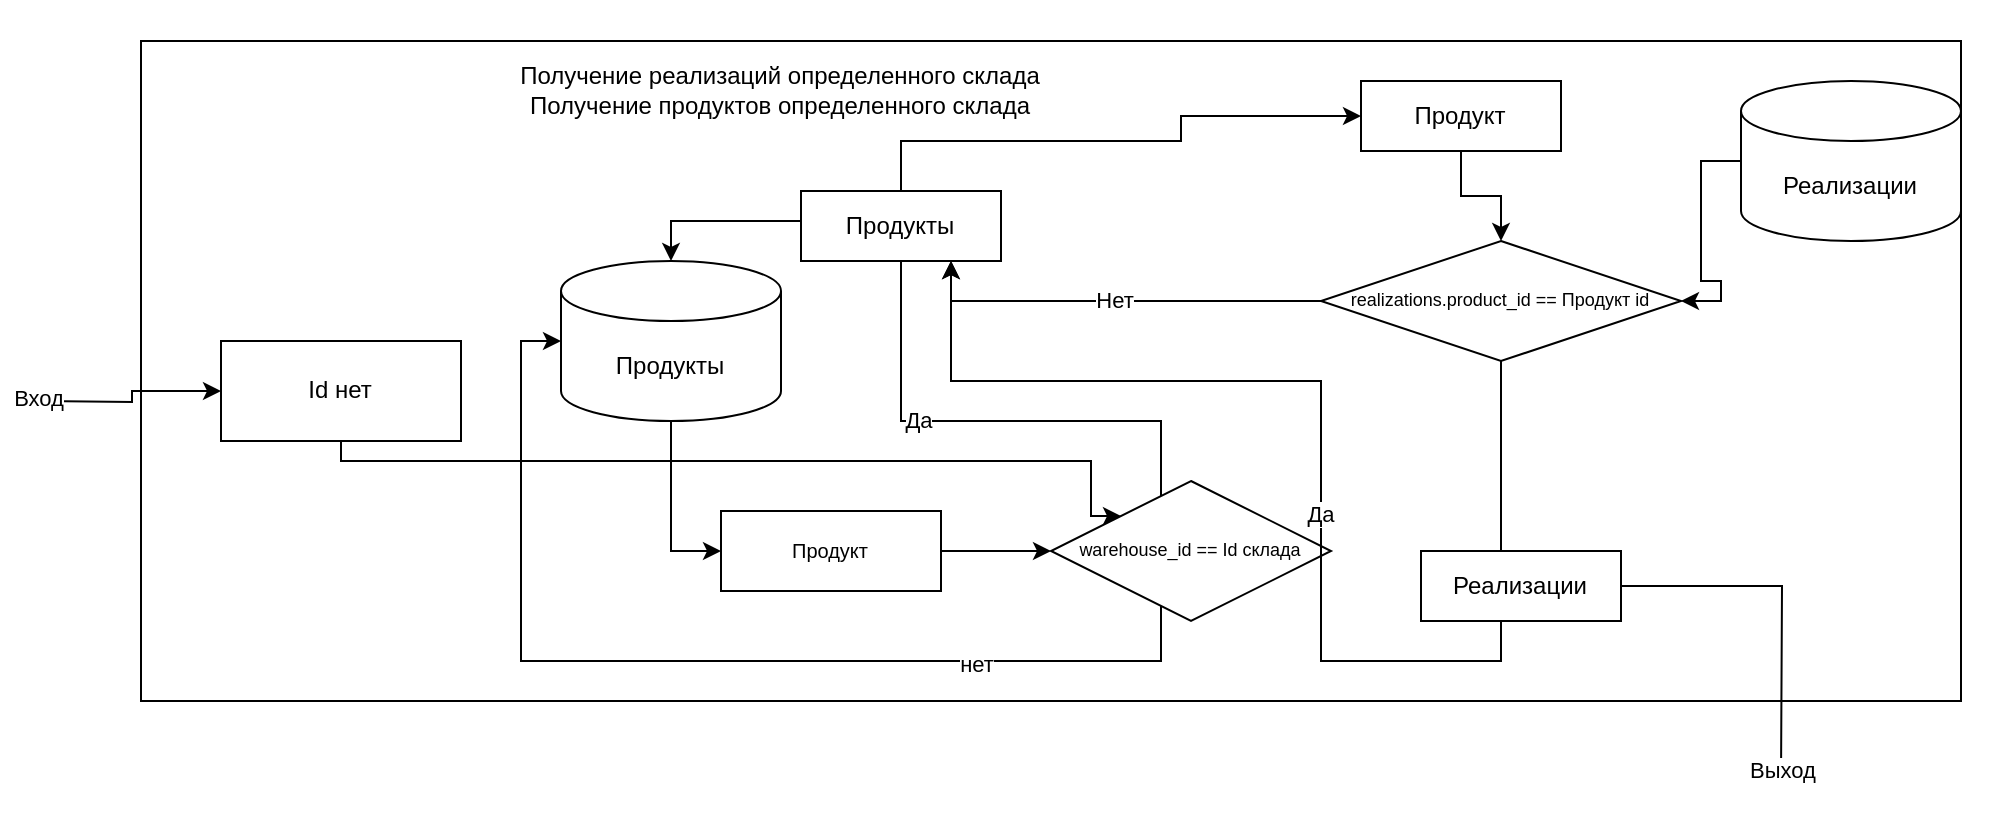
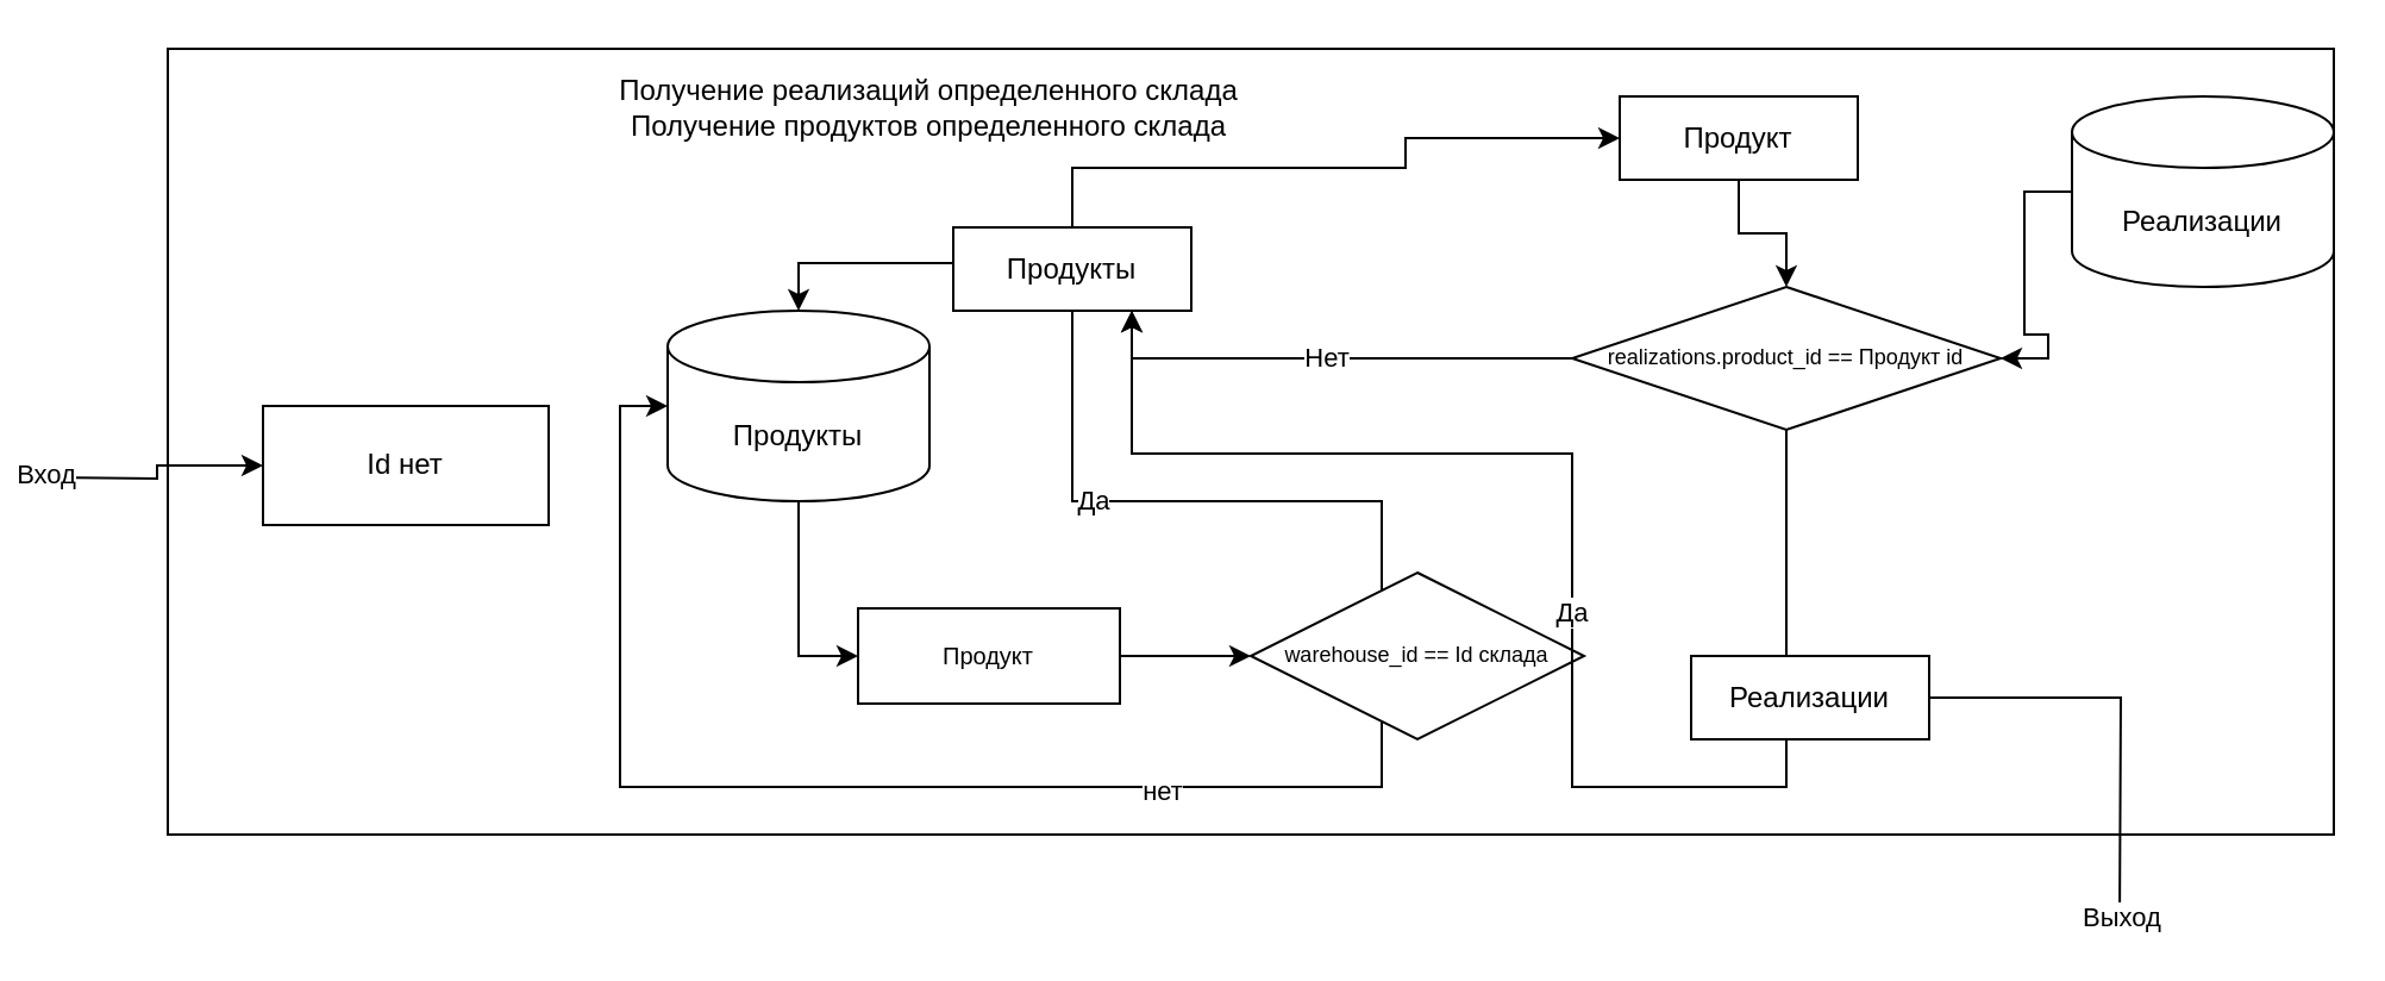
- <mxCell id="26" style="edgeStyle=orthogonalEdgeStyle;rounded=0;orthogonalLoop=1;jettySize=auto;html=1;entryX=0;entryY=0;entryDx=0;entryDy=0;" edge="1" parent="1" source="29" target="9"><mxGeometry relative="1" as="geometry"><Array as="points"><mxPoint x="170" y="230" /><mxPoint x="545" y="230" /></Array></mxGeometry></mxCell>
